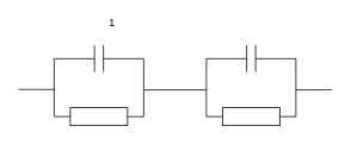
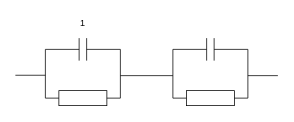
- <mxCell id="13" value="1 " style="text;html=1;strokeColor=none;fillColor=none;align=center;verticalAlign=middle;whiteSpace=wrap;rounded=0;" vertex="1" parent="1"><mxGeometry x="105" y="15" width="40" height="20" as="geometry" /></mxCell>
+ <mxCell id="13" value="1 " style="text;html=1;strokeColor=none;fillColor=none;align=center;verticalAlign=middle;whiteSpace=wrap;rounded=0;" vertex="1" parent="1"><mxGeometry x="90" y="20" width="40" height="20" as="geometry" /></mxCell>
